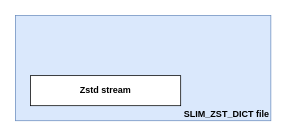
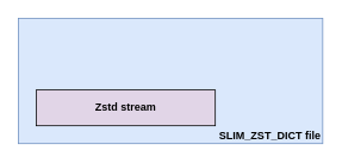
- <mxCell id="3" value="&lt;b&gt;Zstd stream&lt;/b&gt;" style="whiteSpace=wrap;html=1;align=center;" vertex="1" parent="1"><mxGeometry x="40" y="100" width="200" height="40" as="geometry" /></mxCell>
+ <mxCell id="3" value="&lt;b&gt;Zstd stream&lt;/b&gt;" style="whiteSpace=wrap;html=1;align=center;fillColor=#e1d5e7;" vertex="1" parent="1"><mxGeometry x="40" y="100" width="200" height="40" as="geometry" /></mxCell>
